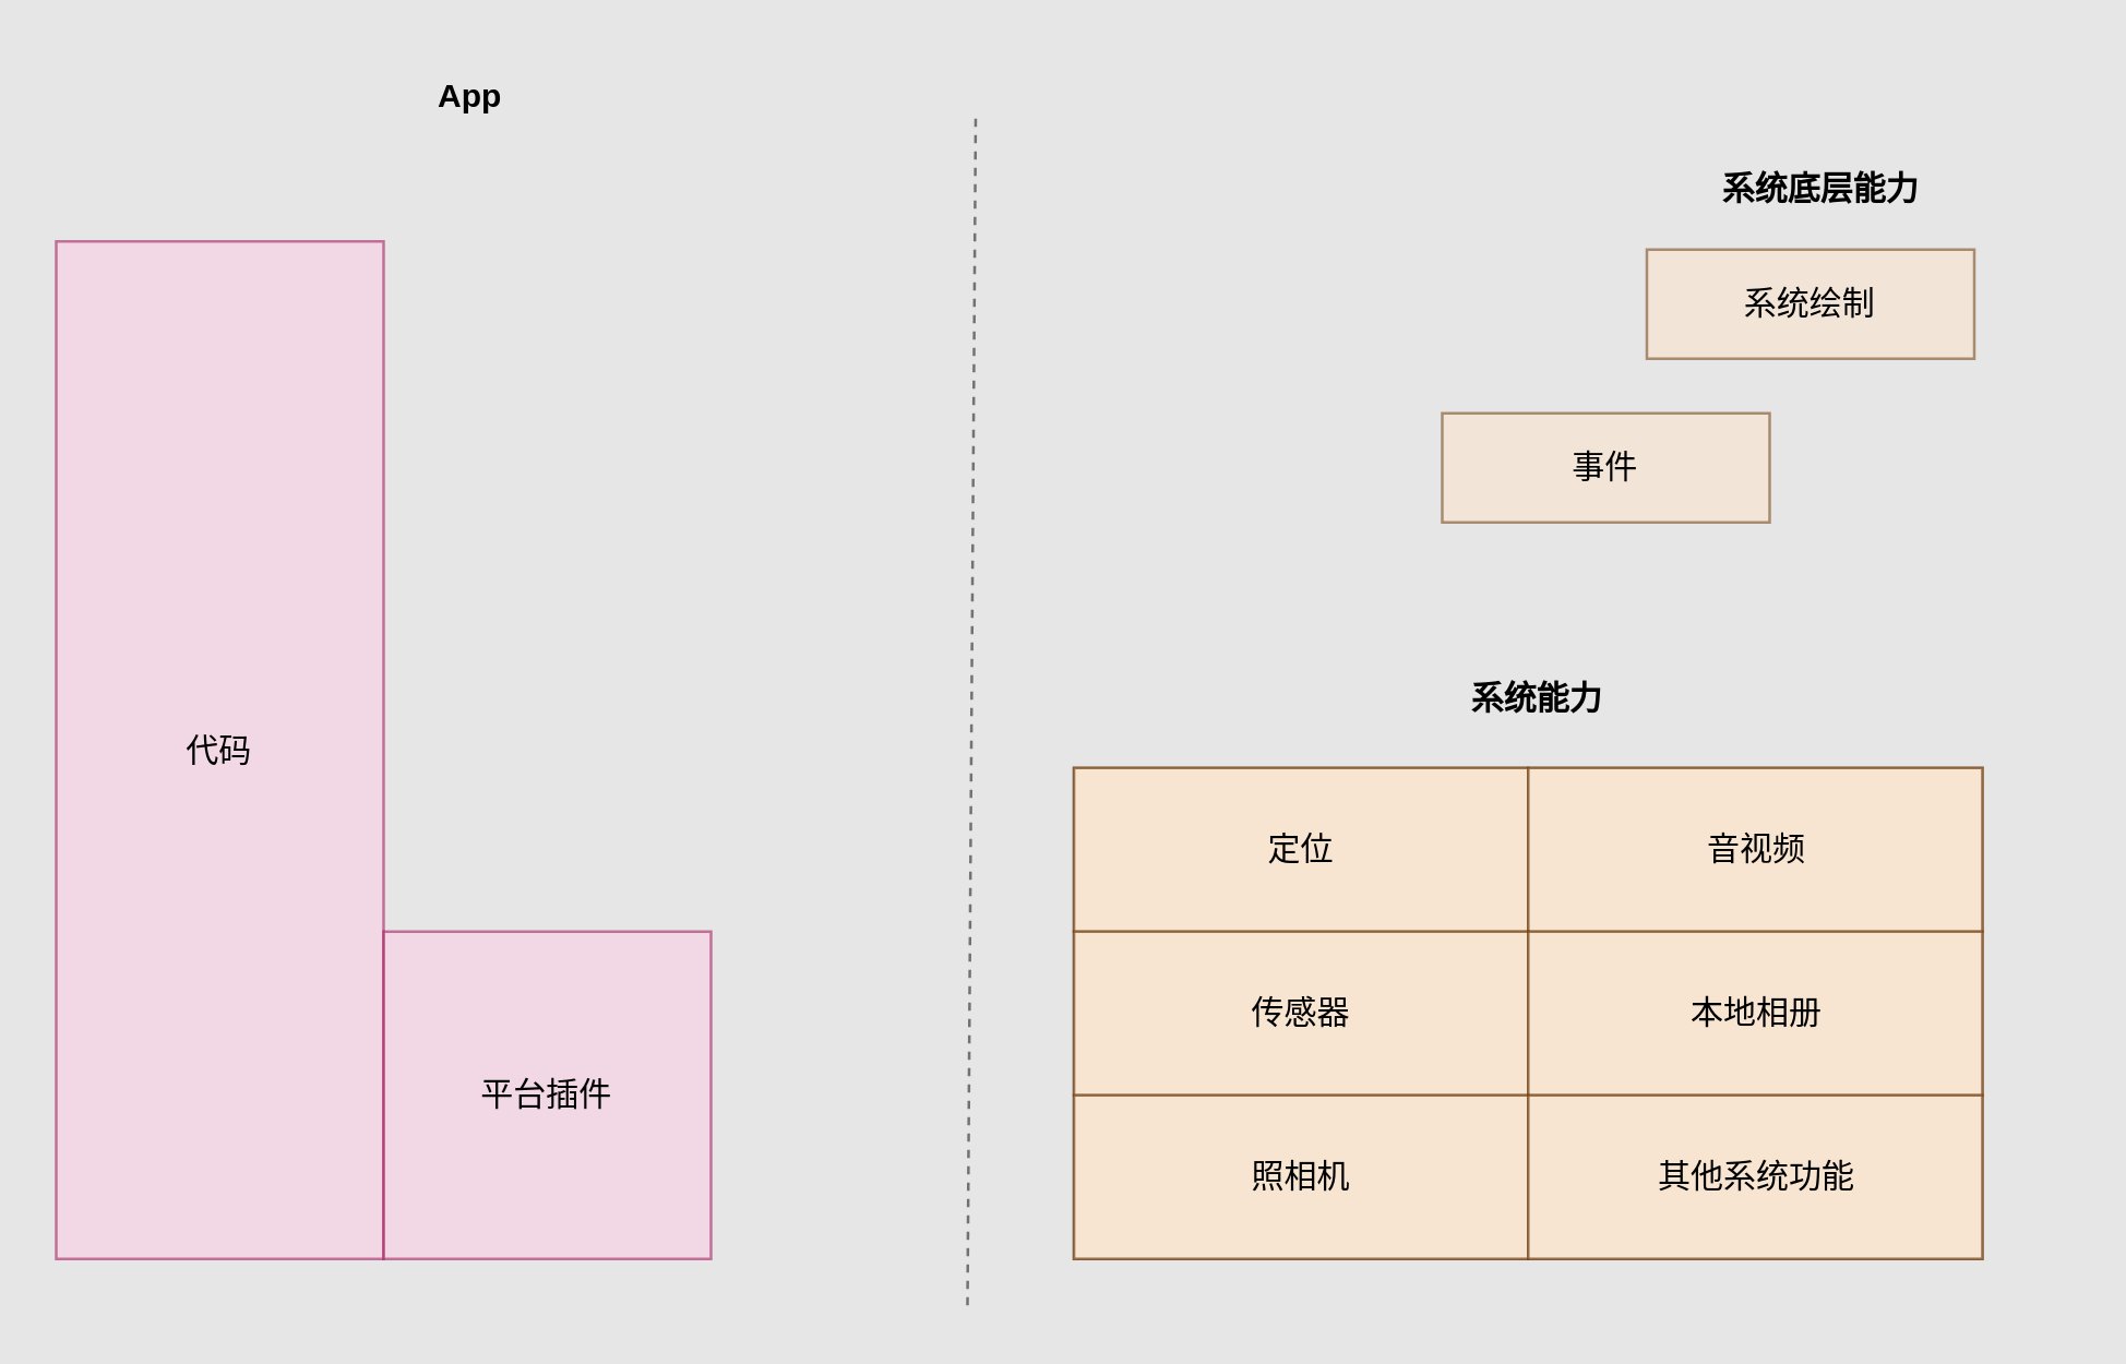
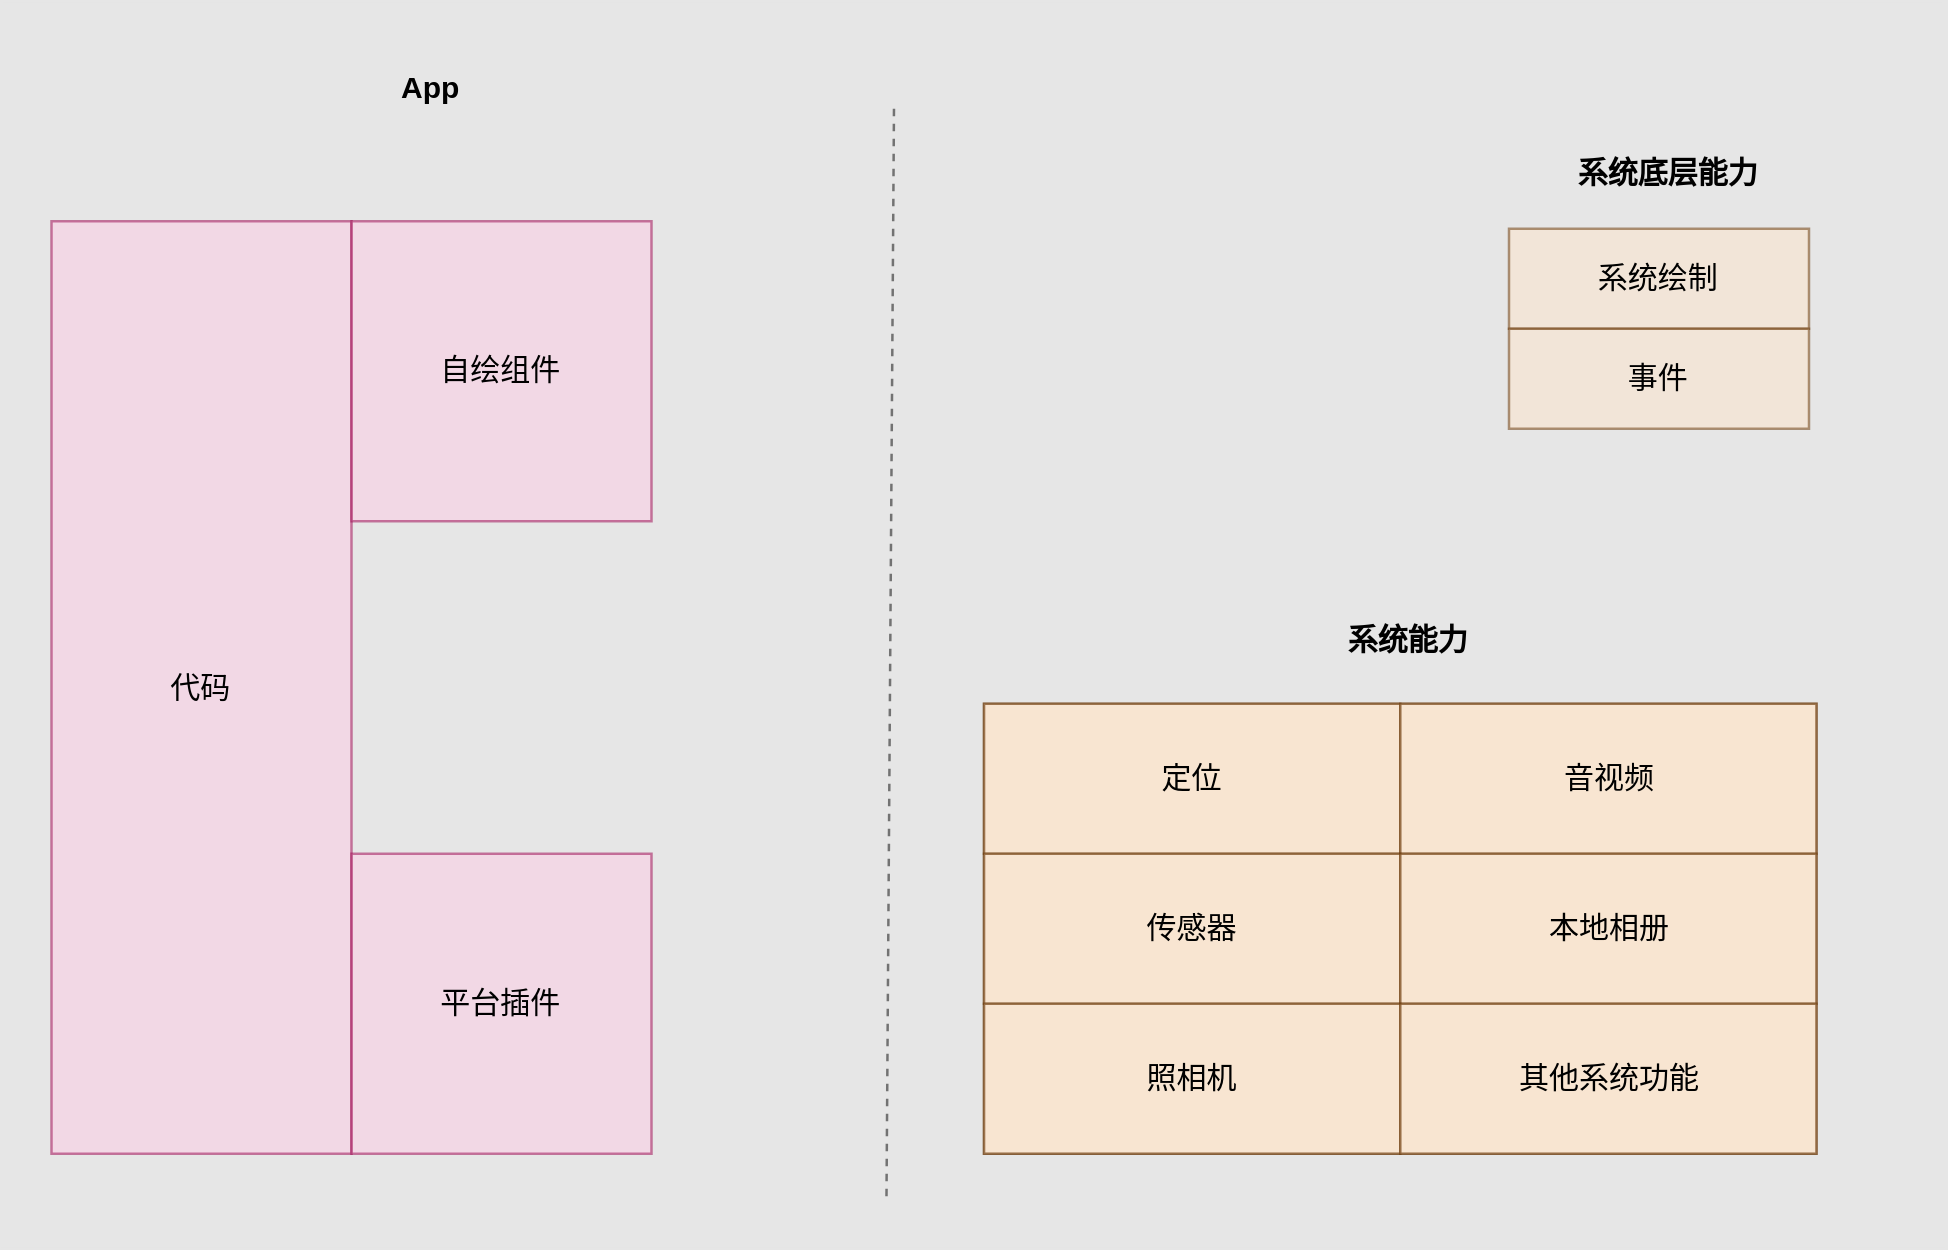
+ <mxCell id="15" value="自绘组件" style="rounded=0;whiteSpace=wrap;html=1;strokeColor=#99004D;fontColor=#000000;fillColor=#FFCCE6;opacity=50;" parent="1" vertex="1"><mxGeometry x="140" y="88" width="120" height="120" as="geometry" /></mxCell>
- <mxCell id="5" value="&lt;font color=&quot;#000000&quot;&gt;事件&lt;/font&gt;" style="rounded=0;whiteSpace=wrap;html=1;fillColor=#FFE6CC;strokeColor=#663300;opacity=50;" parent="1" vertex="1"><mxGeometry x="528" y="151" width="120" height="40" as="geometry" /></mxCell>
+ <mxCell id="5" value="&lt;font color=&quot;#000000&quot;&gt;事件&lt;/font&gt;" style="rounded=0;whiteSpace=wrap;html=1;fillColor=#FFE6CC;strokeColor=#663300;opacity=50;" parent="1" vertex="1"><mxGeometry x="603" y="131" width="120" height="40" as="geometry" /></mxCell>
